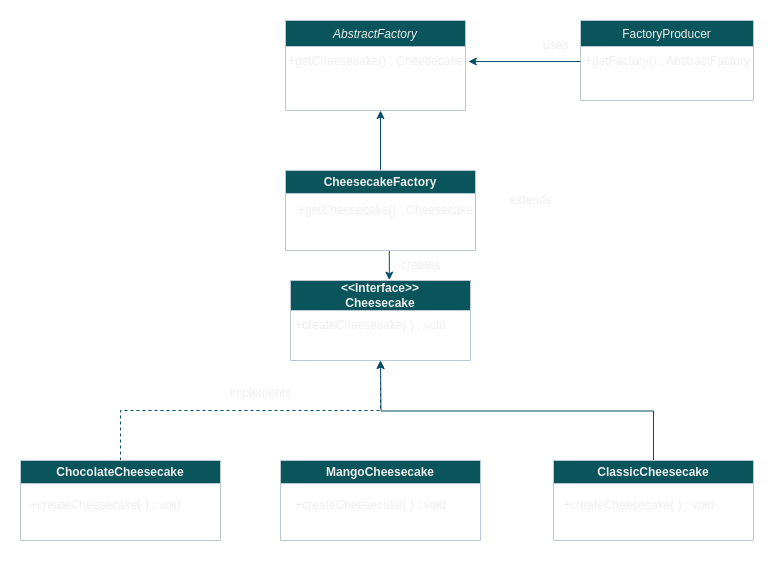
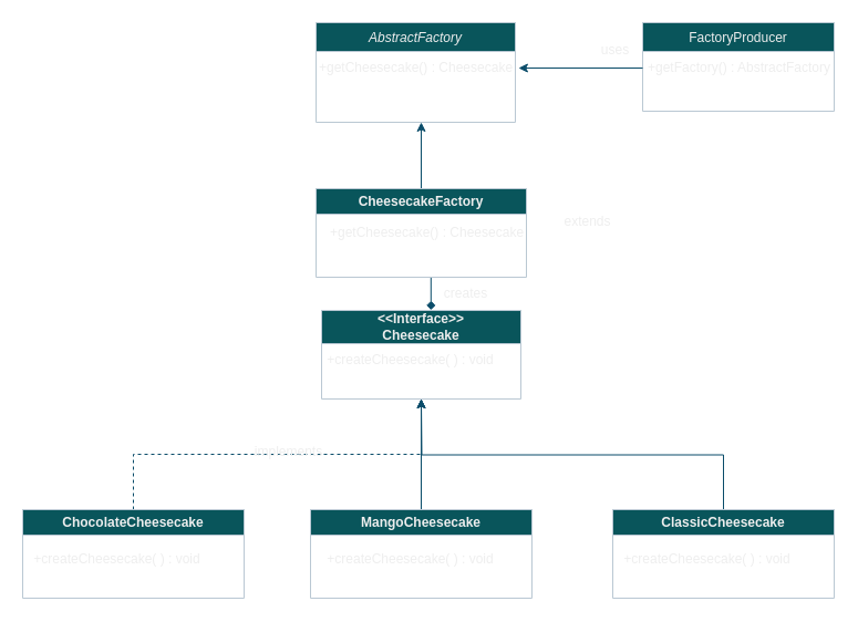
- <mxCell id="9" style="edgeStyle=orthogonalEdgeStyle;rounded=0;orthogonalLoop=1;jettySize=auto;html=1;exitX=0.5;exitY=1;exitDx=0;exitDy=0;entryX=0.549;entryY=-0.005;entryDx=0;entryDy=0;entryPerimeter=0;labelBackgroundColor=none;strokeColor=#0B4D6A;fontColor=default;" parent="1" source="10" target="13" edge="1"><mxGeometry relative="1" as="geometry" /></mxCell>
+ <mxCell id="9" style="edgeStyle=orthogonalEdgeStyle;rounded=0;orthogonalLoop=1;jettySize=auto;html=1;exitX=0.5;exitY=1;exitDx=0;exitDy=0;entryX=0.549;entryY=-0.005;entryDx=0;entryDy=0;entryPerimeter=0;labelBackgroundColor=none;strokeColor=#0B4D6A;fontColor=default;endArrow=diamond;" parent="1" source="10" target="13" edge="1"><mxGeometry relative="1" as="geometry" /></mxCell>
- <mxCell id="25" value="implements" style="text;html=1;align=center;verticalAlign=middle;resizable=0;points=[];autosize=1;strokeColor=none;fillColor=none;labelBackgroundColor=none;fontColor=#EEEEEE;" parent="1" vertex="1"><mxGeometry x="220" y="378" width="80" height="30" as="geometry" /></mxCell>
+ <mxCell id="25" value="implements" style="text;html=1;align=center;verticalAlign=middle;resizable=0;points=[];autosize=1;strokeColor=none;fillColor=none;labelBackgroundColor=none;fontColor=#EEEEEE;" parent="1" vertex="1"><mxGeometry x="220" y="393" width="80" height="30" as="geometry" /></mxCell>
+ <mxCell id="19" style="edgeStyle=orthogonalEdgeStyle;rounded=0;orthogonalLoop=1;jettySize=auto;html=1;exitX=0.5;exitY=0;exitDx=0;exitDy=0;entryX=0.5;entryY=1;entryDx=0;entryDy=0;labelBackgroundColor=none;strokeColor=#0B4D6A;fontColor=default;" parent="1" source="20" target="13" edge="1"><mxGeometry relative="1" as="geometry" /></mxCell>
